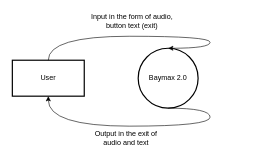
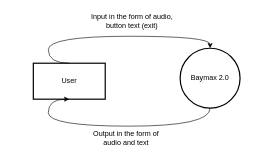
- <mxCell id="3" value="User" style="rounded=0;whiteSpace=wrap;html=1;strokeWidth=2;" vertex="1" parent="1"><mxGeometry x="20" y="100" width="120" height="60" as="geometry" /></mxCell>
+ <mxCell id="3" value="User" style="rounded=0;whiteSpace=wrap;html=1;strokeWidth=2;" vertex="1" parent="1"><mxGeometry x="55" y="105" width="120" height="60" as="geometry" /></mxCell>
- <mxCell id="2" value="Baymax 2.0" style="strokeWidth=2;html=1;shape=mxgraph.flowchart.start_2;whiteSpace=wrap;" vertex="1" parent="1"><mxGeometry x="230" y="80" width="100" height="100" as="geometry" /></mxCell>
+ <mxCell id="2" value="Baymax 2.0" style="strokeWidth=2;html=1;shape=mxgraph.flowchart.start_2;whiteSpace=wrap;" vertex="1" parent="1"><mxGeometry x="300" y="80" width="100" height="100" as="geometry" /></mxCell>
- <mxCell id="7" value="Output in the exit of audio and text" style="text;html=1;align=center;verticalAlign=middle;whiteSpace=wrap;rounded=0;" vertex="1" parent="1"><mxGeometry x="150" y="215" width="120" height="30" as="geometry" /></mxCell>
+ <mxCell id="7" value="Output in the form of audio and text" style="text;html=1;align=center;verticalAlign=middle;whiteSpace=wrap;rounded=0;" vertex="1" parent="1"><mxGeometry x="150" y="215" width="120" height="30" as="geometry" /></mxCell>
